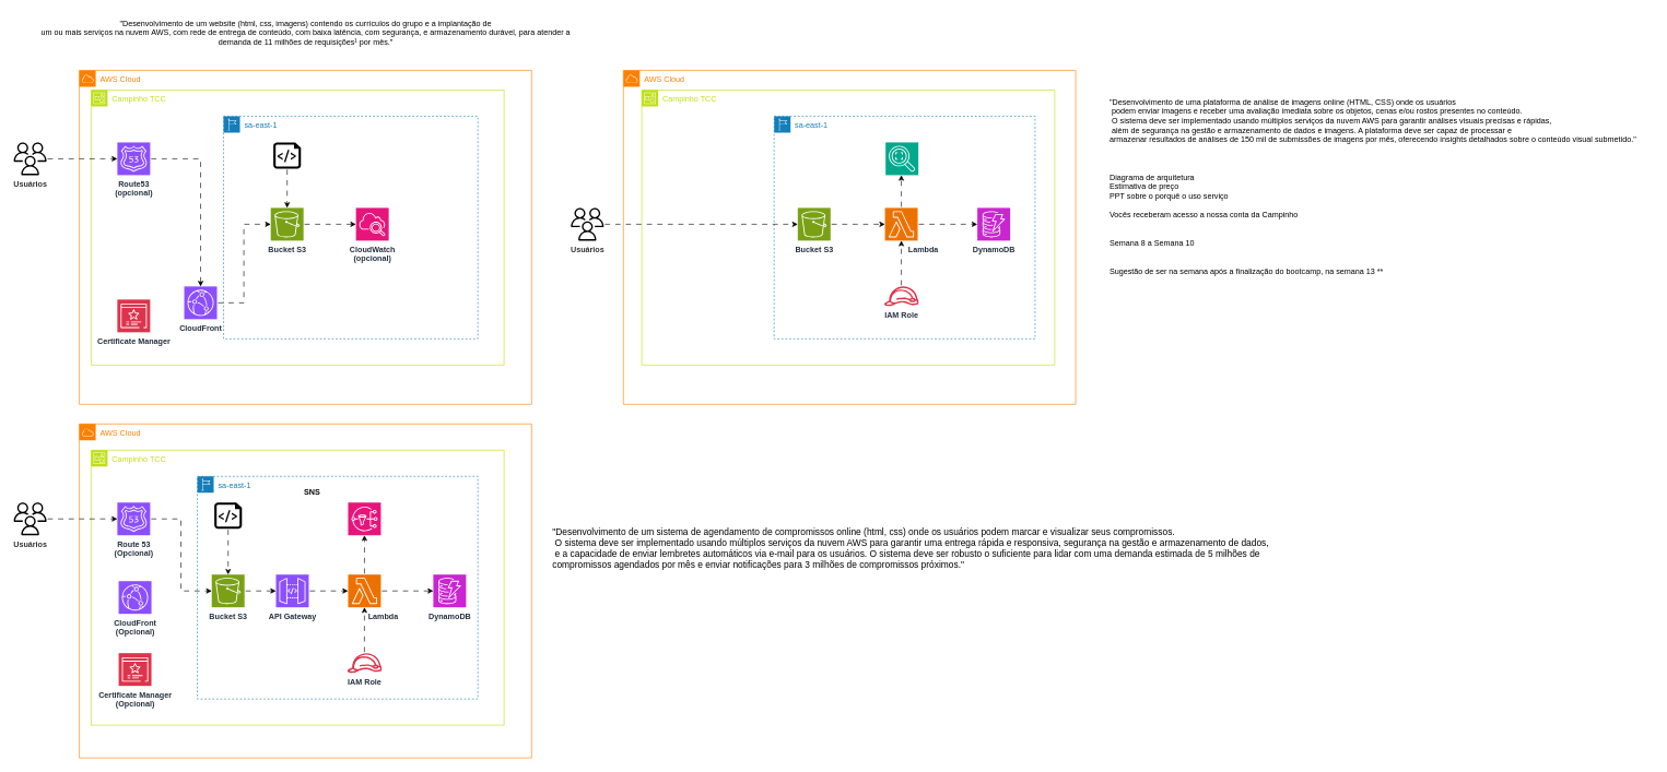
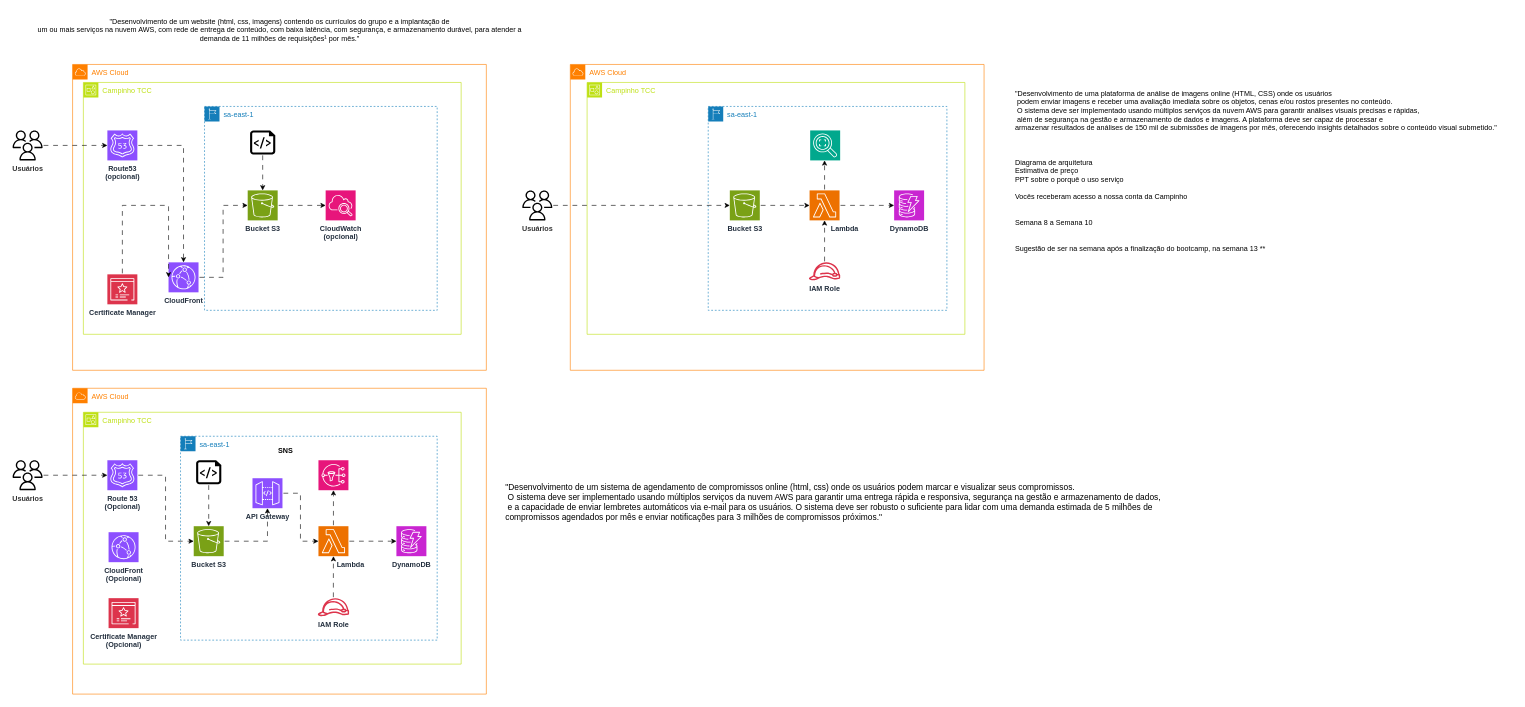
+ <mxCell id="9" style="edgeStyle=orthogonalEdgeStyle;rounded=0;orthogonalLoop=1;jettySize=auto;html=1;entryX=0;entryY=0.5;entryDx=0;entryDy=0;entryPerimeter=0;movable=1;flowAnimation=1;" edge="1" parent="4" source="8" target="6"><mxGeometry relative="1" as="geometry"><Array as="points"><mxPoint x="65" y="205" /></Array></mxGeometry></mxCell>
- <mxCell id="40" value="&lt;b&gt;API Gateway&lt;/b&gt;" style="sketch=0;points=[[0,0,0],[0.25,0,0],[0.5,0,0],[0.75,0,0],[1,0,0],[0,1,0],[0.25,1,0],[0.5,1,0],[0.75,1,0],[1,1,0],[0,0.25,0],[0,0.5,0],[0,0.75,0],[1,0.25,0],[1,0.5,0],[1,0.75,0]];outlineConnect=0;fontColor=#232F3E;fillColor=#8C4FFF;strokeColor=#ffffff;dashed=0;verticalLabelPosition=bottom;verticalAlign=top;align=center;html=1;fontSize=12;fontStyle=0;aspect=fixed;shape=mxgraph.aws4.resourceIcon;resIcon=mxgraph.aws4.api_gateway;" vertex="1" parent="34"><mxGeometry x="120" y="150" width="50" height="50" as="geometry" /></mxCell>
+ <mxCell id="40" value="&lt;b&gt;API Gateway&lt;/b&gt;" style="sketch=0;points=[[0,0,0],[0.25,0,0],[0.5,0,0],[0.75,0,0],[1,0,0],[0,1,0],[0.25,1,0],[0.5,1,0],[0.75,1,0],[1,1,0],[0,0.25,0],[0,0.5,0],[0,0.75,0],[1,0.25,0],[1,0.5,0],[1,0.75,0]];outlineConnect=0;fontColor=#232F3E;fillColor=#8C4FFF;strokeColor=#ffffff;dashed=0;verticalLabelPosition=bottom;verticalAlign=top;align=center;html=1;fontSize=12;fontStyle=0;aspect=fixed;shape=mxgraph.aws4.resourceIcon;resIcon=mxgraph.aws4.api_gateway;" vertex="1" parent="34"><mxGeometry x="120" y="70" width="50" height="50" as="geometry" /></mxCell>
